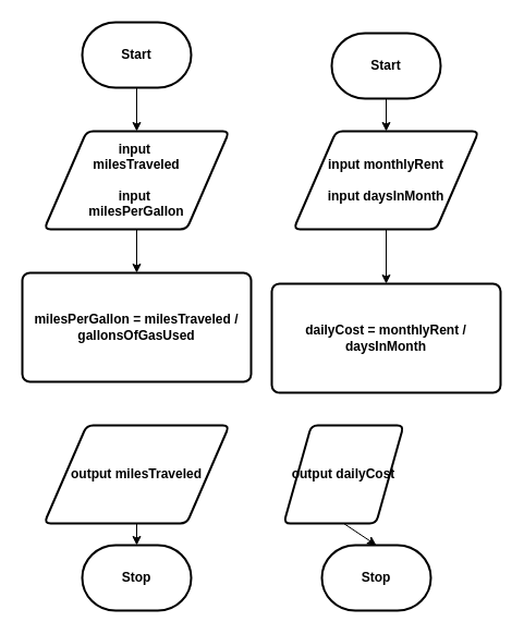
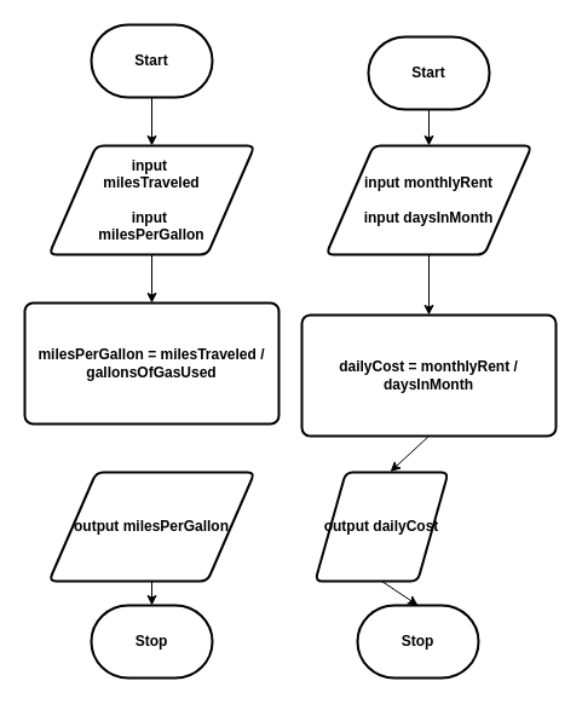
+ <mxCell id="17" value="" style="endArrow=classic;html=1;rounded=0;exitX=0.5;exitY=1;exitDx=0;exitDy=0;entryX=0.565;entryY=-0.006;entryDx=0;entryDy=0;entryPerimeter=0;" edge="1" parent="1" source="12" target="15"><mxGeometry width="50" height="50" relative="1" as="geometry"><mxPoint x="440" y="340" as="sourcePoint" /><mxPoint x="490" y="290" as="targetPoint" /></mxGeometry></mxCell>
- <mxCell id="7" value="&lt;b&gt;output milesTraveled&lt;/b&gt;" style="shape=parallelogram;html=1;strokeWidth=2;perimeter=parallelogramPerimeter;whiteSpace=wrap;rounded=1;arcSize=12;size=0.23;" vertex="1" parent="1"><mxGeometry x="40" y="390" width="170" height="90" as="geometry" /></mxCell>
+ <mxCell id="7" value="&lt;b&gt;output milesPerGallon&lt;/b&gt;" style="shape=parallelogram;html=1;strokeWidth=2;perimeter=parallelogramPerimeter;whiteSpace=wrap;rounded=1;arcSize=12;size=0.23;" vertex="1" parent="1"><mxGeometry x="40" y="390" width="170" height="90" as="geometry" /></mxCell>
